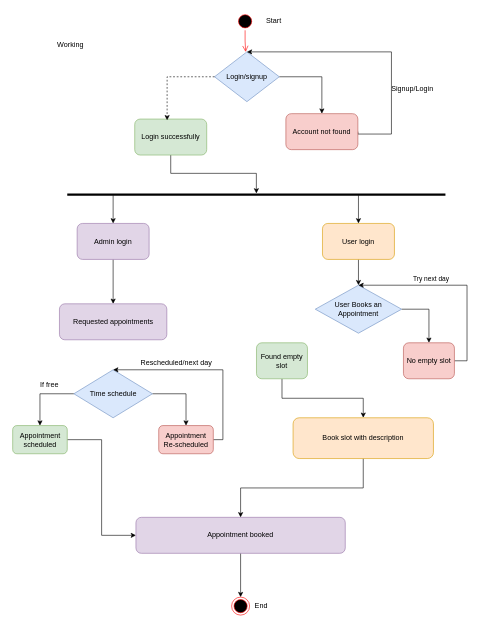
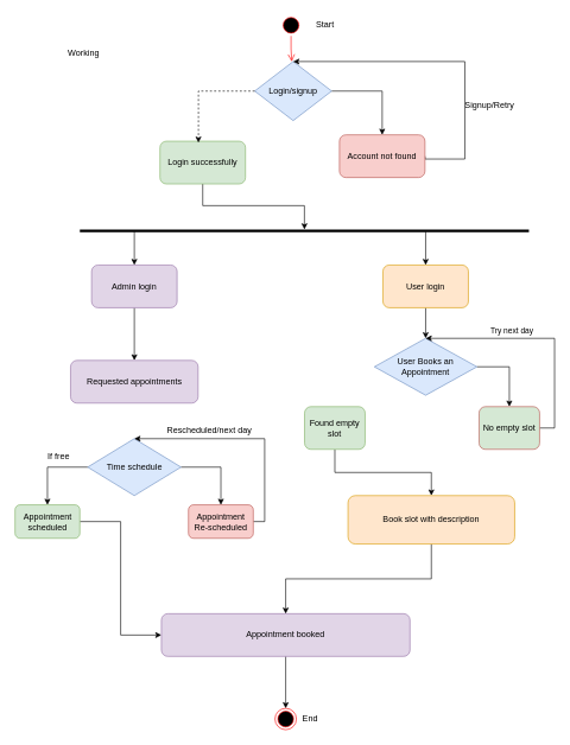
- <mxCell id="12" value="Signup/Login" style="text;html=1;strokeColor=none;fillColor=none;align=center;verticalAlign=middle;whiteSpace=wrap;rounded=0;" vertex="1" parent="1"><mxGeometry x="657" y="132" width="60" height="30" as="geometry" /></mxCell>
+ <mxCell id="12" value="Signup/Retry" style="text;html=1;strokeColor=none;fillColor=none;align=center;verticalAlign=middle;whiteSpace=wrap;rounded=0;" vertex="1" parent="1"><mxGeometry x="657" y="132" width="60" height="30" as="geometry" /></mxCell>
- <mxCell id="26" value="No empty slot" style="rounded=1;whiteSpace=wrap;html=1;fillColor=#f8cecc;strokeColor=#b85450;" vertex="1" parent="1"><mxGeometry x="672" y="571" width="85" height="60" as="geometry" /></mxCell>
+ <mxCell id="26" value="No empty slot" style="rounded=1;whiteSpace=wrap;html=1;fillColor=#d5e8d4;strokeColor=#b85450;" vertex="1" parent="1"><mxGeometry x="672" y="571" width="85" height="60" as="geometry" /></mxCell>
